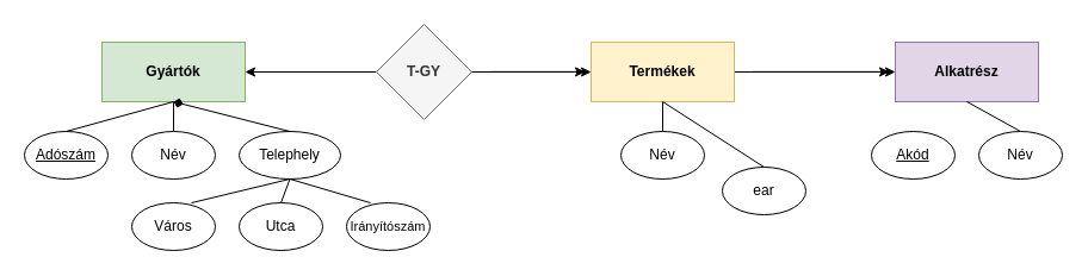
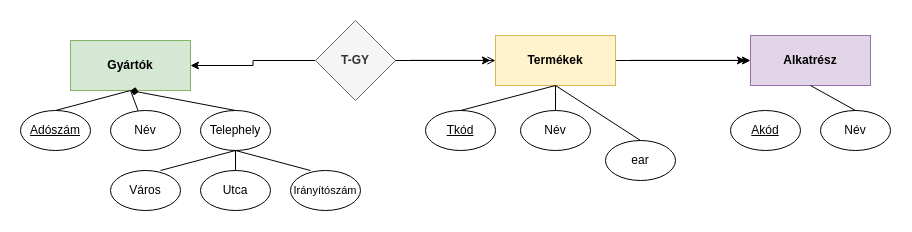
- <mxCell id="2" value="&lt;b&gt;Gyártók&lt;/b&gt;" style="rounded=0;whiteSpace=wrap;html=1;fillColor=#d5e8d4;strokeColor=#82b366;" vertex="1" parent="1"><mxGeometry x="85" y="35" width="120" height="50" as="geometry" /></mxCell>
+ <mxCell id="2" value="&lt;b&gt;Gyártók&lt;/b&gt;" style="rounded=0;whiteSpace=wrap;html=1;fillColor=#d5e8d4;strokeColor=#82b366;" vertex="1" parent="1"><mxGeometry x="70" y="40" width="120" height="50" as="geometry" /></mxCell>
- <mxCell id="8" value="" style="endArrow=classic;html=1;rounded=0;entryX=0;entryY=0.5;entryDx=0;entryDy=0;" edge="1" parent="1" source="4" target="6"><mxGeometry width="50" height="50" relative="1" as="geometry"><mxPoint x="395" y="160" as="sourcePoint" /><mxPoint x="445" y="110" as="targetPoint" /></mxGeometry></mxCell>
+ <mxCell id="8" value="" style="endArrow=open;html=1;rounded=0;entryX=0;entryY=0.5;entryDx=0;entryDy=0;" edge="1" parent="1" source="4" target="6"><mxGeometry width="50" height="50" relative="1" as="geometry"><mxPoint x="395" y="160" as="sourcePoint" /><mxPoint x="445" y="110" as="targetPoint" /></mxGeometry></mxCell>
+ <mxCell id="20" value="" style="endArrow=none;html=1;rounded=0;entryX=0.5;entryY=1;entryDx=0;entryDy=0;exitX=0.5;exitY=0;exitDx=0;exitDy=0;" edge="1" parent="1" source="15" target="6"><mxGeometry width="50" height="50" relative="1" as="geometry"><mxPoint x="325" y="160" as="sourcePoint" /><mxPoint x="375" y="110" as="targetPoint" /></mxGeometry></mxCell>
- <mxCell id="11" value="Telephely" style="ellipse;whiteSpace=wrap;html=1;" vertex="1" parent="1"><mxGeometry x="200" y="110" width="85" height="40" as="geometry" /></mxCell>
+ <mxCell id="11" value="Telephely" style="ellipse;whiteSpace=wrap;html=1;" vertex="1" parent="1"><mxGeometry x="200" y="110" width="70" height="40" as="geometry" /></mxCell>
+ <mxCell id="15" value="&lt;u&gt;Tkód&lt;/u&gt;" style="ellipse;whiteSpace=wrap;html=1;" vertex="1" parent="1"><mxGeometry x="425" y="110" width="70" height="40" as="geometry" /></mxCell>
